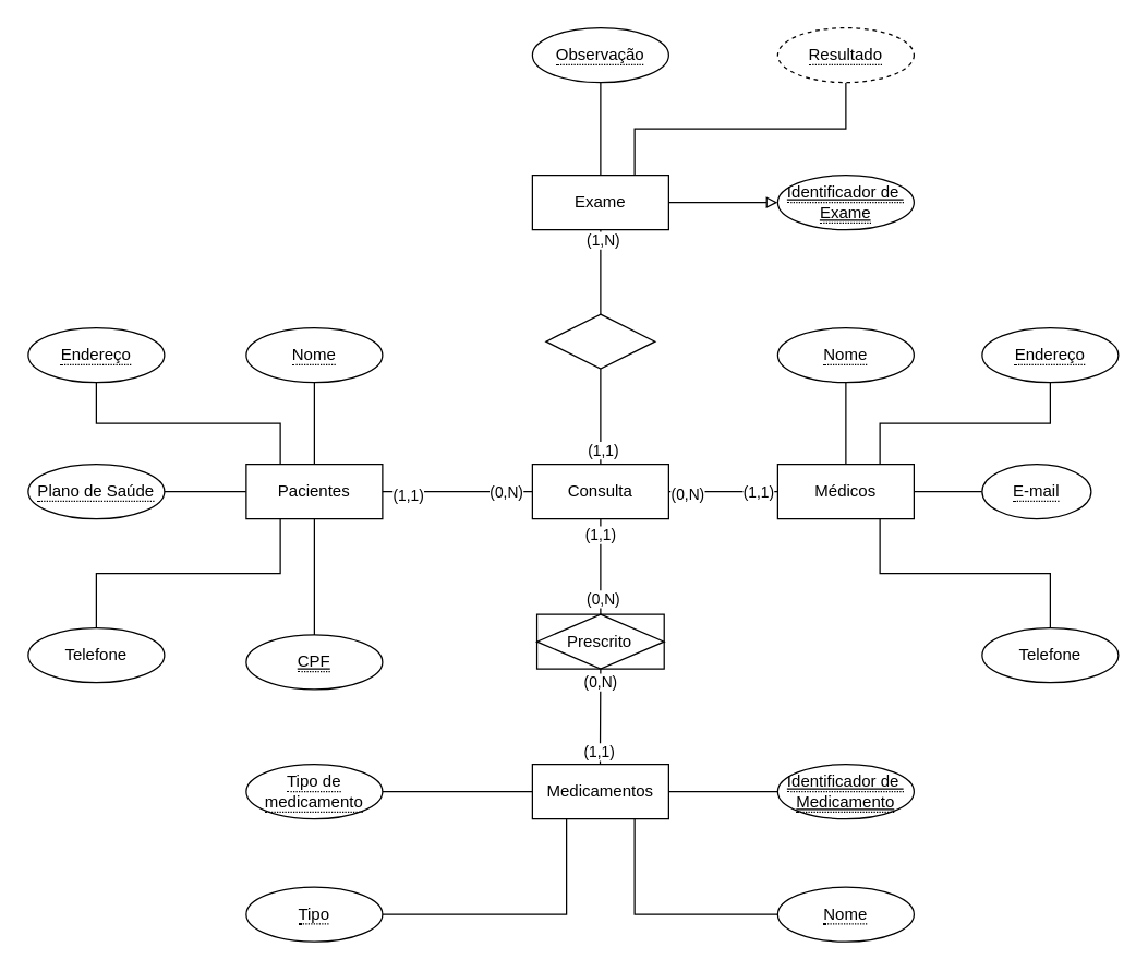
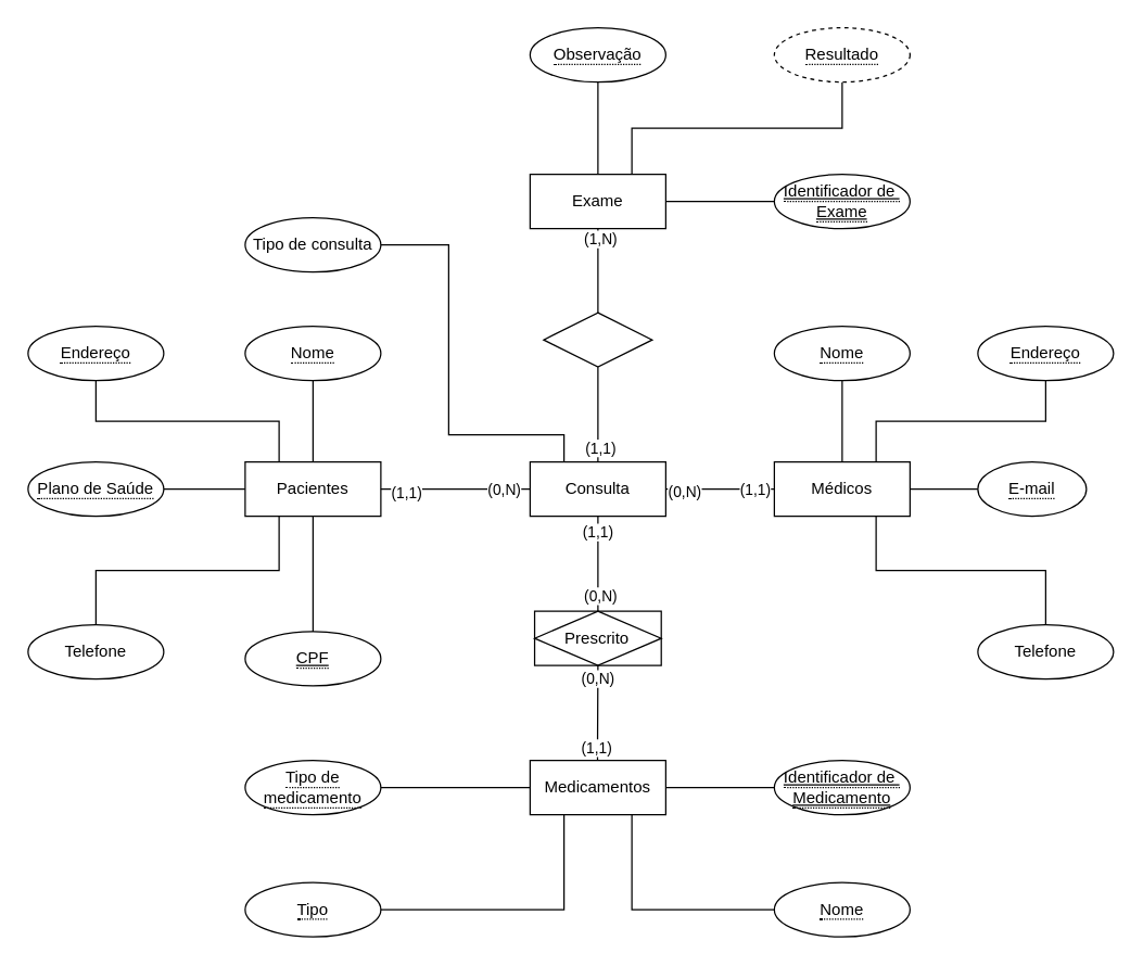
- <mxCell id="27" style="edgeStyle=orthogonalEdgeStyle;rounded=0;orthogonalLoop=1;jettySize=auto;html=1;exitX=1;exitY=0.5;exitDx=0;exitDy=0;endArrow=block;endFill=0;" edge="1" parent="1" source="32" target="52"><mxGeometry relative="1" as="geometry" /></mxCell>
+ <mxCell id="27" style="edgeStyle=orthogonalEdgeStyle;rounded=0;orthogonalLoop=1;jettySize=auto;html=1;exitX=1;exitY=0.5;exitDx=0;exitDy=0;endArrow=none;endFill=0;" edge="1" parent="1" source="32" target="52"><mxGeometry relative="1" as="geometry" /></mxCell>
+ <mxCell id="43" value="Tipo de consulta" style="ellipse;whiteSpace=wrap;html=1;align=center;" vertex="1" parent="1"><mxGeometry x="180" y="160" width="100" height="40" as="geometry" /></mxCell>
+ <mxCell id="23" style="edgeStyle=orthogonalEdgeStyle;rounded=0;orthogonalLoop=1;jettySize=auto;html=1;exitX=0.25;exitY=0;exitDx=0;exitDy=0;entryX=1;entryY=0.5;entryDx=0;entryDy=0;endArrow=none;endFill=0;" edge="1" parent="1" source="26" target="43"><mxGeometry relative="1" as="geometry"><Array as="points"><mxPoint x="415" y="320" /><mxPoint x="330" y="320" /><mxPoint x="330" y="180" /></Array></mxGeometry></mxCell>
